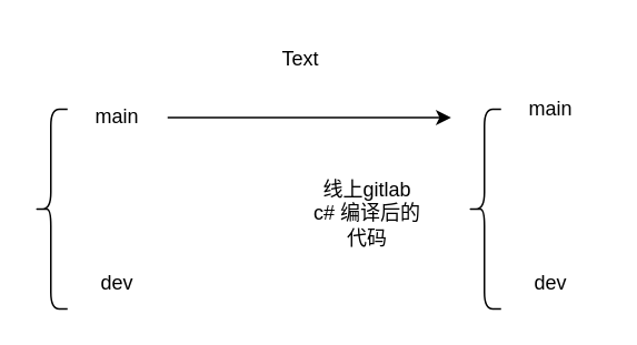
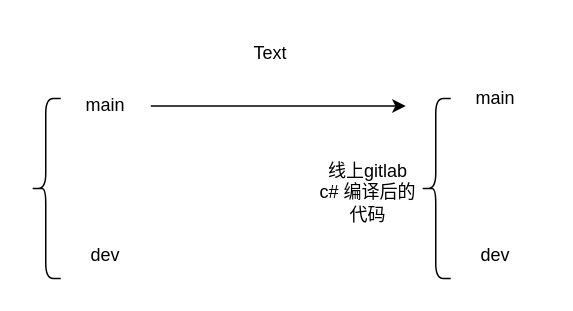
- <mxCell id="6" value="线上gitlab&lt;div&gt;c# 编译后的代码&lt;/div&gt;" style="text;html=1;align=center;verticalAlign=middle;whiteSpace=wrap;rounded=0;" vertex="1" parent="1"><mxGeometry x="185" y="110" width="70" height="35" as="geometry" /></mxCell>
+ <mxCell id="6" value="线上gitlab&lt;div&gt;c# 编译后的代码&lt;/div&gt;" style="text;html=1;align=center;verticalAlign=middle;whiteSpace=wrap;rounded=0;" vertex="1" parent="1"><mxGeometry x="210" y="110" width="70" height="35" as="geometry" /></mxCell>
